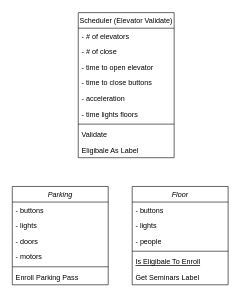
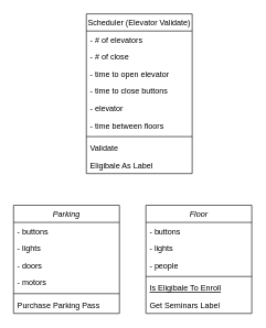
- <mxCell id="21" value="- acceleration" style="text;align=left;verticalAlign=top;spacingLeft=4;spacingRight=4;overflow=hidden;rotatable=0;points=[[0,0.5],[1,0.5]];portConstraint=eastwest;rounded=0;shadow=0;html=0;" parent="16" vertex="1"><mxGeometry y="130" width="160" height="26" as="geometry" /></mxCell>
+ <mxCell id="21" value="- elevator" style="text;align=left;verticalAlign=top;spacingLeft=4;spacingRight=4;overflow=hidden;rotatable=0;points=[[0,0.5],[1,0.5]];portConstraint=eastwest;rounded=0;shadow=0;html=0;" parent="16" vertex="1"><mxGeometry y="130" width="160" height="26" as="geometry" /></mxCell>
- <mxCell id="22" value="- time lights floors" style="text;align=left;verticalAlign=top;spacingLeft=4;spacingRight=4;overflow=hidden;rotatable=0;points=[[0,0.5],[1,0.5]];portConstraint=eastwest;rounded=0;shadow=0;html=0;" vertex="1" parent="16"><mxGeometry y="156" width="160" height="26" as="geometry" /></mxCell>
+ <mxCell id="22" value="- time between floors" style="text;align=left;verticalAlign=top;spacingLeft=4;spacingRight=4;overflow=hidden;rotatable=0;points=[[0,0.5],[1,0.5]];portConstraint=eastwest;rounded=0;shadow=0;html=0;" vertex="1" parent="16"><mxGeometry y="156" width="160" height="26" as="geometry" /></mxCell>
- <mxCell id="8" value="Enroll Parking Pass" style="text;align=left;verticalAlign=top;spacingLeft=4;spacingRight=4;overflow=hidden;rotatable=0;points=[[0,0.5],[1,0.5]];portConstraint=eastwest;" parent="2" vertex="1"><mxGeometry y="138" width="160" height="26" as="geometry" /></mxCell>
+ <mxCell id="8" value="Purchase Parking Pass" style="text;align=left;verticalAlign=top;spacingLeft=4;spacingRight=4;overflow=hidden;rotatable=0;points=[[0,0.5],[1,0.5]];portConstraint=eastwest;" parent="2" vertex="1"><mxGeometry y="138" width="160" height="26" as="geometry" /></mxCell>
